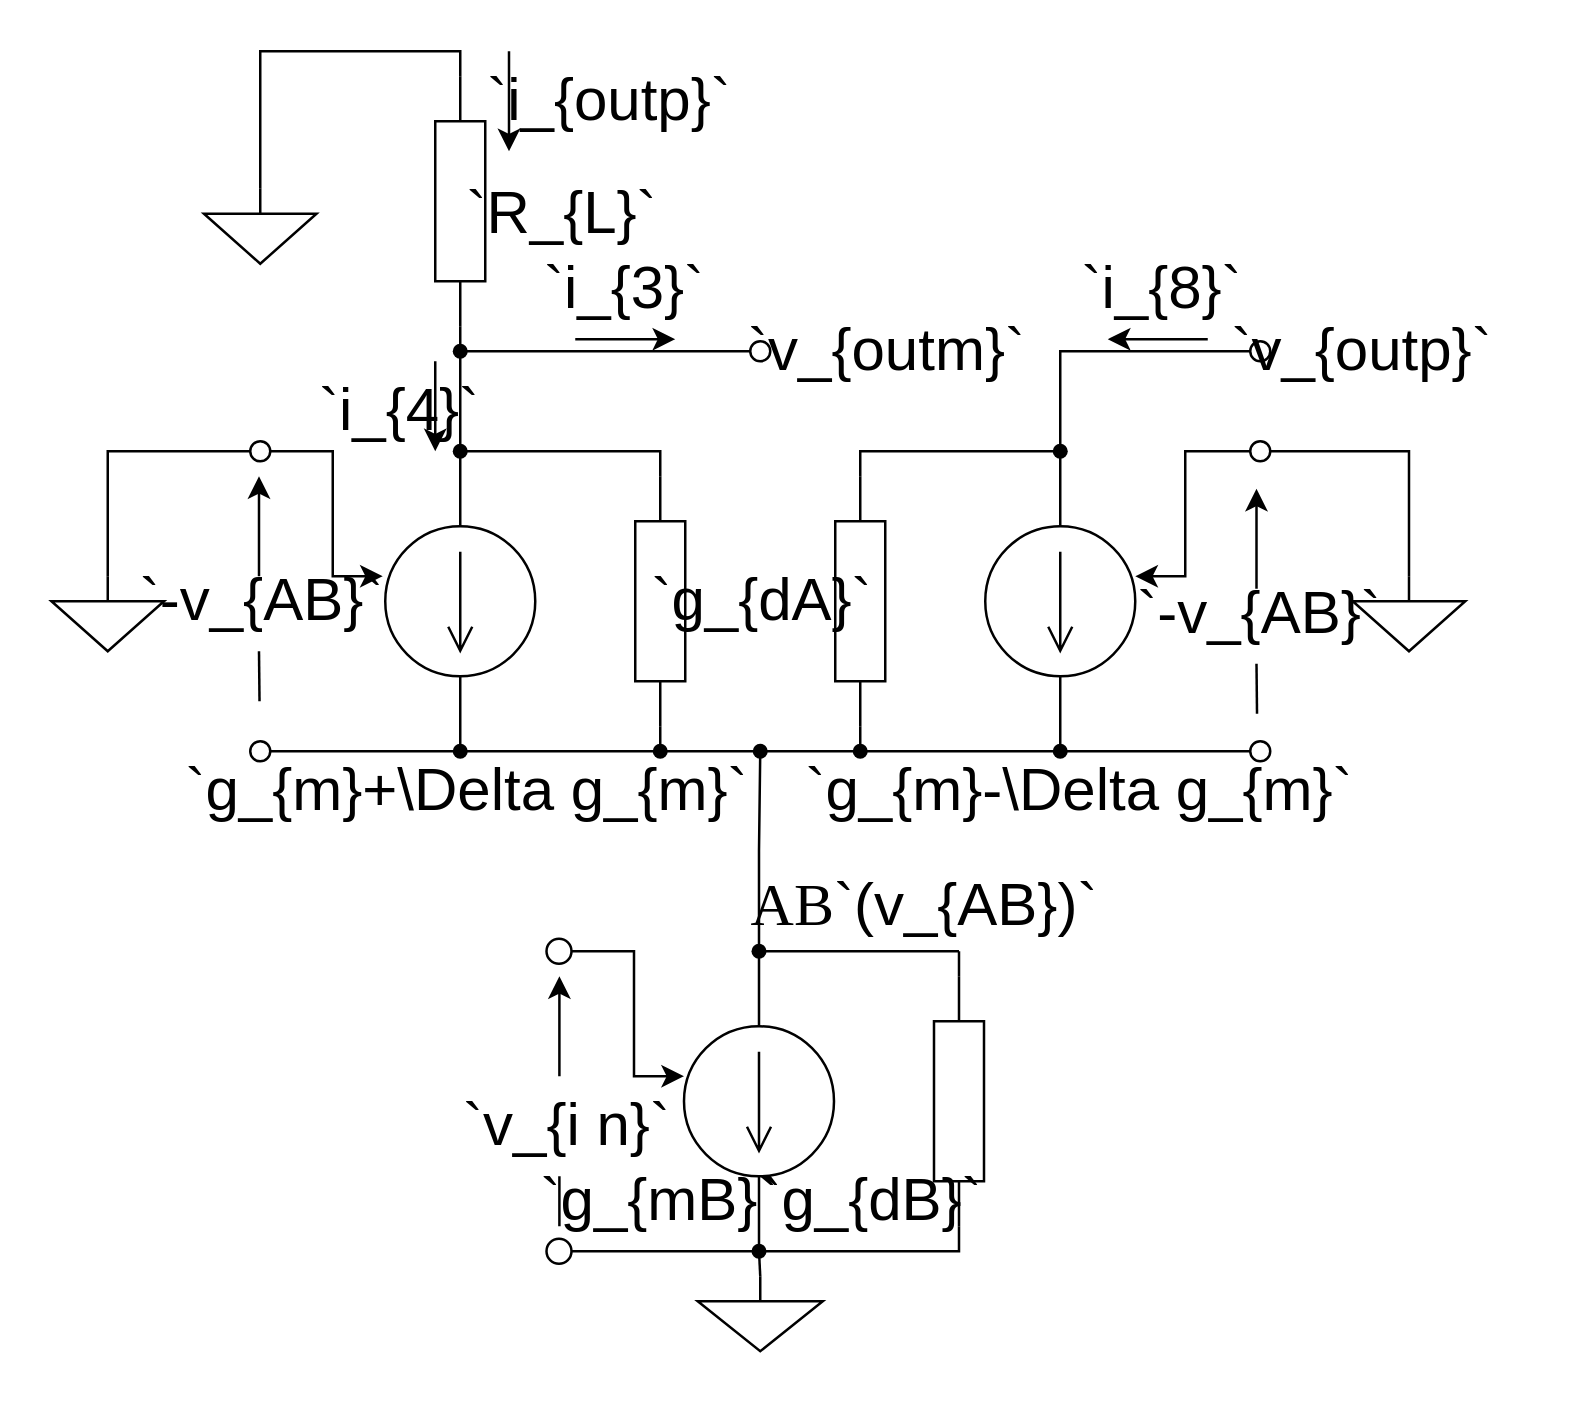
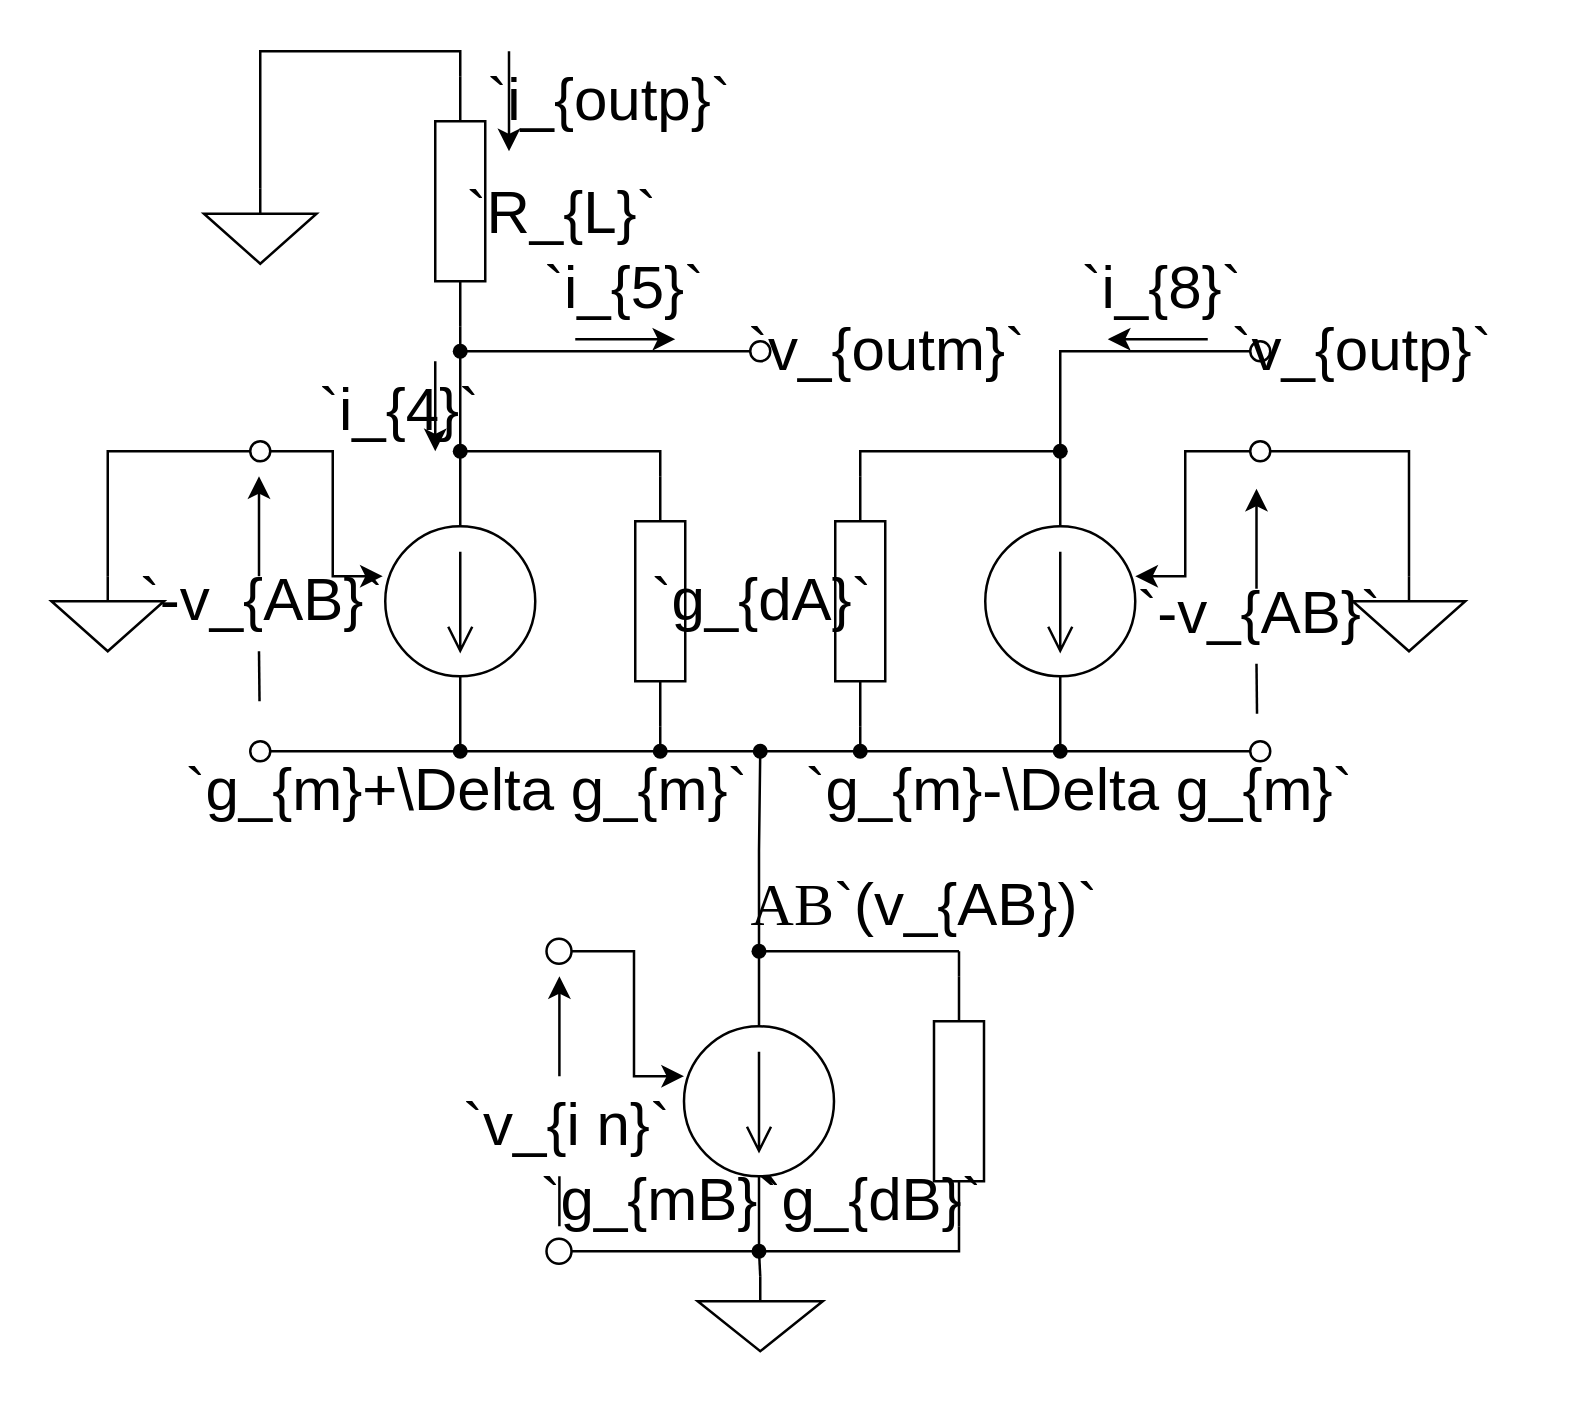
- <mxCell id="63" value="&lt;font style=&quot;font-size: 24px;&quot;&gt;`i_{3}`&lt;/font&gt;" style="text;html=1;align=center;verticalAlign=middle;resizable=0;points=[];autosize=1;strokeColor=none;fillColor=none;fontSize=11;fontFamily=Helvetica;fontColor=default;" parent="1" vertex="1"><mxGeometry x="203.5" y="95.17" width="90" height="40" as="geometry" /></mxCell>
+ <mxCell id="63" value="&lt;font style=&quot;font-size: 24px;&quot;&gt;`i_{5}`&lt;/font&gt;" style="text;html=1;align=center;verticalAlign=middle;resizable=0;points=[];autosize=1;strokeColor=none;fillColor=none;fontSize=11;fontFamily=Helvetica;fontColor=default;" parent="1" vertex="1"><mxGeometry x="203.5" y="95.17" width="90" height="40" as="geometry" /></mxCell>
